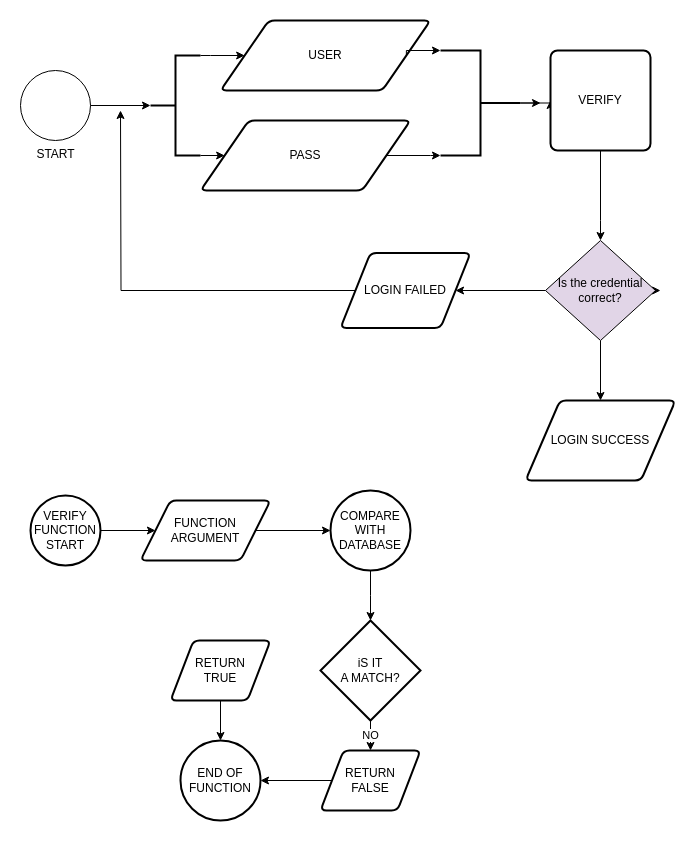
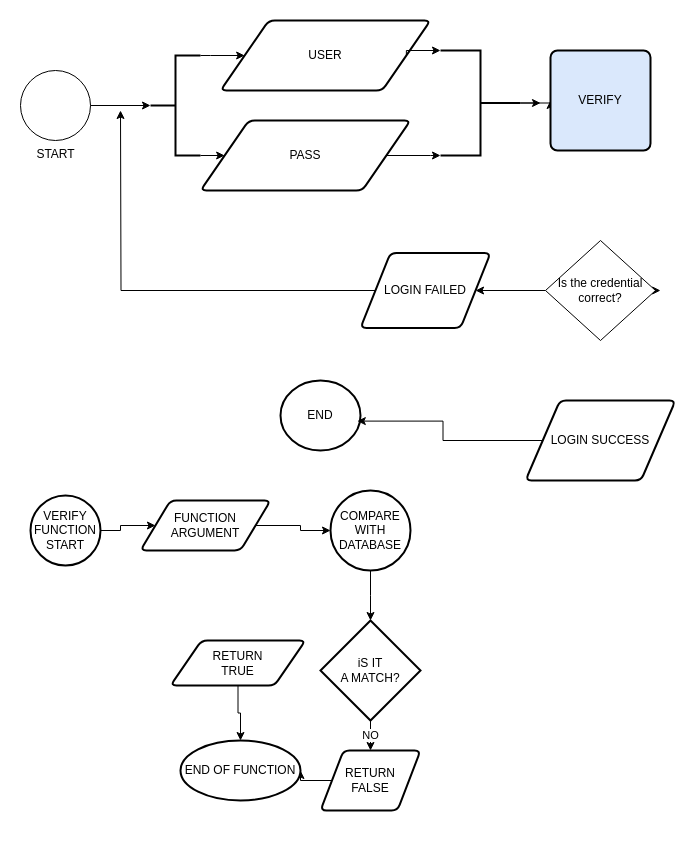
- <mxCell id="14" value="VERIFY" style="rounded=1;whiteSpace=wrap;html=1;absoluteArcSize=1;arcSize=14;strokeWidth=2;" vertex="1" parent="1"><mxGeometry x="550" y="50" width="100" height="100" as="geometry" /></mxCell>
+ <mxCell id="14" value="VERIFY" style="rounded=1;whiteSpace=wrap;html=1;absoluteArcSize=1;arcSize=14;strokeWidth=2;fillColor=#dae8fc;" vertex="1" parent="1"><mxGeometry x="550" y="50" width="100" height="100" as="geometry" /></mxCell>
- <mxCell id="13" style="edgeStyle=orthogonalEdgeStyle;rounded=0;orthogonalLoop=1;jettySize=auto;html=1;" edge="1" parent="1" source="14" target="18"><mxGeometry relative="1" as="geometry"><Array as="points"><mxPoint x="600" y="220" /><mxPoint x="600" y="220" /></Array></mxGeometry></mxCell>
- <mxCell id="21" value="LOGIN FAILED" style="shape=parallelogram;html=1;strokeWidth=2;perimeter=parallelogramPerimeter;whiteSpace=wrap;rounded=1;arcSize=12;size=0.23;" vertex="1" parent="1"><mxGeometry x="340" y="252.5" width="130" height="75" as="geometry" /></mxCell>
+ <mxCell id="21" value="LOGIN FAILED" style="shape=parallelogram;html=1;strokeWidth=2;perimeter=parallelogramPerimeter;whiteSpace=wrap;rounded=1;arcSize=12;size=0.23;" vertex="1" parent="1"><mxGeometry x="360" y="252.5" width="130" height="75" as="geometry" /></mxCell>
- <mxCell id="18" value="Is the credential correct?" style="rhombus;whiteSpace=wrap;html=1;fillColor=#e1d5e7;" vertex="1" parent="1"><mxGeometry x="545" y="240" width="110" height="100" as="geometry" /></mxCell>
+ <mxCell id="18" value="Is the credential correct?" style="rhombus;whiteSpace=wrap;html=1;" vertex="1" parent="1"><mxGeometry x="545" y="240" width="110" height="100" as="geometry" /></mxCell>
- <mxCell id="16" style="edgeStyle=orthogonalEdgeStyle;rounded=0;orthogonalLoop=1;jettySize=auto;html=1;" edge="1" parent="1" source="18" target="19"><mxGeometry relative="1" as="geometry" /></mxCell>
+ <mxCell id="22" value="END" style="strokeWidth=2;html=1;shape=mxgraph.flowchart.start_2;whiteSpace=wrap;" vertex="1" parent="1"><mxGeometry x="280" y="380" width="80" height="70" as="geometry" /></mxCell>
+ <mxCell id="23" style="edgeStyle=orthogonalEdgeStyle;rounded=0;orthogonalLoop=1;jettySize=auto;html=1;entryX=0.96;entryY=0.58;entryDx=0;entryDy=0;entryPerimeter=0;" edge="1" parent="1" source="19" target="22"><mxGeometry relative="1" as="geometry" /></mxCell>
- <mxCell id="27" value="FUNCTION&lt;div&gt;ARGUMENT&lt;/div&gt;" style="shape=parallelogram;html=1;strokeWidth=2;perimeter=parallelogramPerimeter;whiteSpace=wrap;rounded=1;arcSize=12;size=0.23;" vertex="1" parent="1"><mxGeometry x="140" y="500" width="130" height="60" as="geometry" /></mxCell>
+ <mxCell id="27" value="FUNCTION&lt;div&gt;ARGUMENT&lt;/div&gt;" style="shape=parallelogram;html=1;strokeWidth=2;perimeter=parallelogramPerimeter;whiteSpace=wrap;rounded=1;arcSize=12;size=0.23;" vertex="1" parent="1"><mxGeometry x="140" y="500" width="130" height="50" as="geometry" /></mxCell>
- <mxCell id="36" value="RETURN&lt;div&gt;TRUE&lt;/div&gt;" style="shape=parallelogram;html=1;strokeWidth=2;perimeter=parallelogramPerimeter;whiteSpace=wrap;rounded=1;arcSize=12;size=0.23;" vertex="1" parent="1"><mxGeometry x="170" y="640" width="100" height="60" as="geometry" /></mxCell>
+ <mxCell id="36" value="RETURN&lt;div&gt;TRUE&lt;/div&gt;" style="shape=parallelogram;html=1;strokeWidth=2;perimeter=parallelogramPerimeter;whiteSpace=wrap;rounded=1;arcSize=12;size=0.23;" vertex="1" parent="1"><mxGeometry x="170" y="640" width="135" height="45" as="geometry" /></mxCell>
- <mxCell id="37" value="END OF FUNCTION" style="ellipse;whiteSpace=wrap;html=1;strokeWidth=2;rounded=1;arcSize=12;" vertex="1" parent="1"><mxGeometry x="180" y="740" width="80" height="80" as="geometry" /></mxCell>
+ <mxCell id="37" value="END OF FUNCTION" style="ellipse;whiteSpace=wrap;html=1;strokeWidth=2;rounded=1;arcSize=12;" vertex="1" parent="1"><mxGeometry x="180" y="740" width="120" height="60" as="geometry" /></mxCell>
